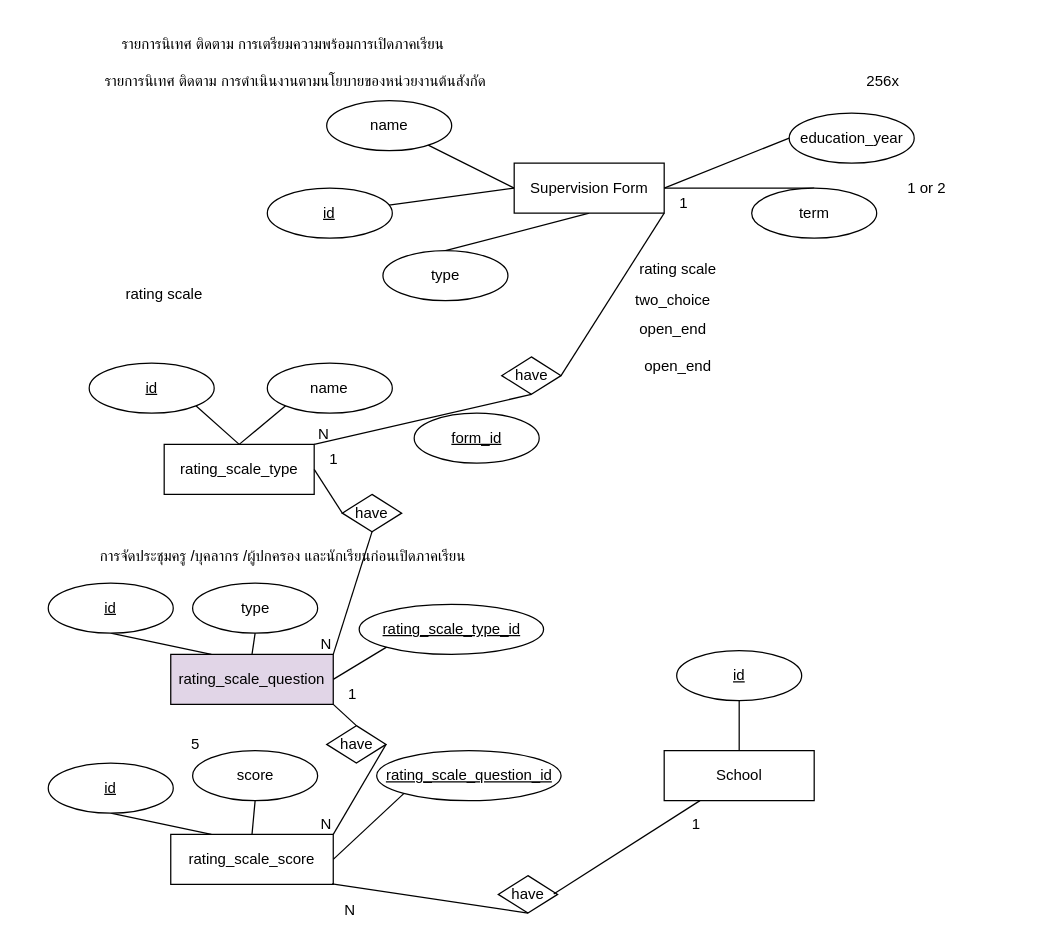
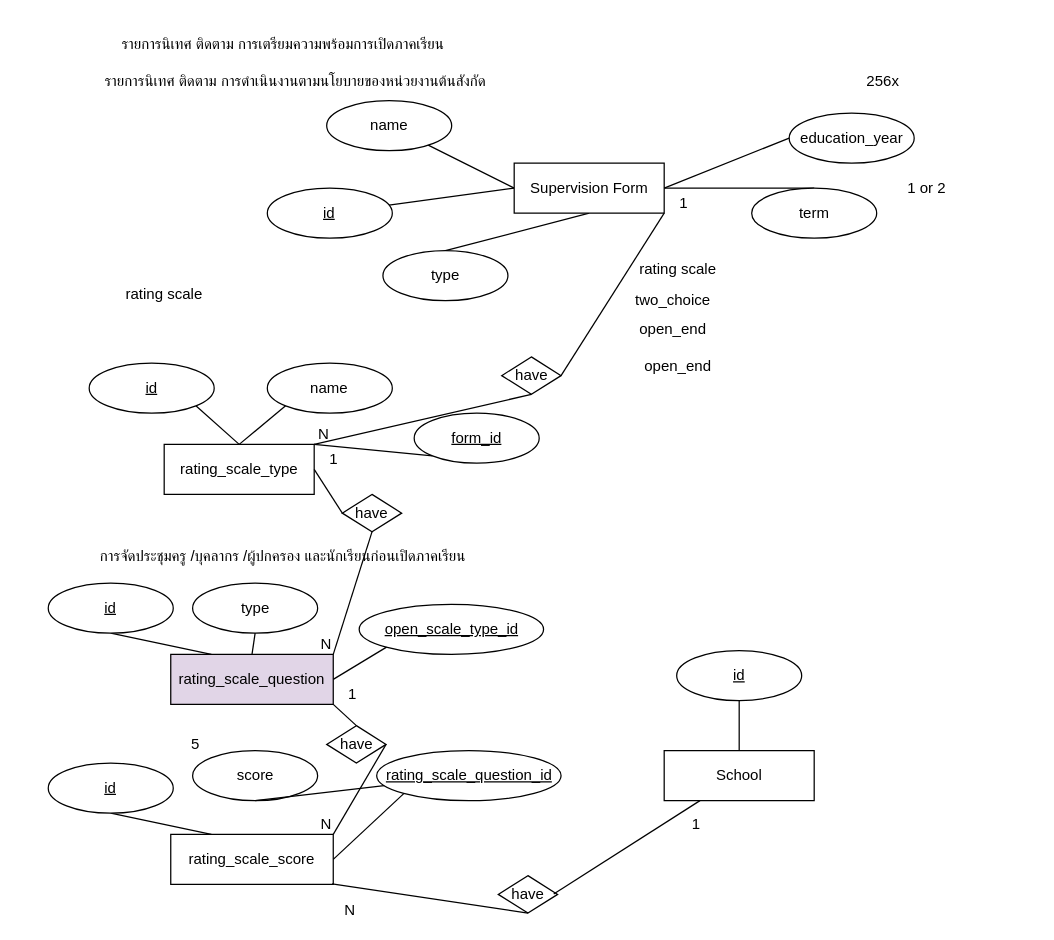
+ <mxCell id="33" style="rounded=0;orthogonalLoop=1;jettySize=auto;html=1;exitX=0;exitY=1;exitDx=0;exitDy=0;entryX=1;entryY=0;entryDx=0;entryDy=0;endArrow=none;endFill=0;" edge="1" parent="1" source="34" target="24"><mxGeometry relative="1" as="geometry" /></mxCell>
- <mxCell id="44" value="&lt;u&gt;rating_scale_type_id&lt;/u&gt;" style="ellipse;whiteSpace=wrap;html=1;align=center;" vertex="1" parent="1"><mxGeometry x="286.75" y="483" width="147.5" height="40" as="geometry" /></mxCell>
+ <mxCell id="44" value="&lt;u&gt;open_scale_type_id&lt;/u&gt;" style="ellipse;whiteSpace=wrap;html=1;align=center;" vertex="1" parent="1"><mxGeometry x="286.75" y="483" width="147.5" height="40" as="geometry" /></mxCell>
- <mxCell id="53" style="rounded=0;orthogonalLoop=1;jettySize=auto;html=1;exitX=0.5;exitY=1;exitDx=0;exitDy=0;entryX=0.5;entryY=0;entryDx=0;entryDy=0;endArrow=none;endFill=0;" edge="1" source="51" target="48" parent="1"><mxGeometry relative="1" as="geometry"><mxPoint x="126" y="642" as="sourcePoint" /><mxPoint x="179" y="677" as="targetPoint" /></mxGeometry></mxCell>
+ <mxCell id="53" style="rounded=0;orthogonalLoop=1;jettySize=auto;html=1;exitX=0.5;exitY=1;exitDx=0;exitDy=0;endArrow=none;endFill=0;" edge="1" source="51" target="52" parent="1"><mxGeometry relative="1" as="geometry"><mxPoint x="126" y="642" as="sourcePoint" /><mxPoint x="179" y="677" as="targetPoint" /></mxGeometry></mxCell>
